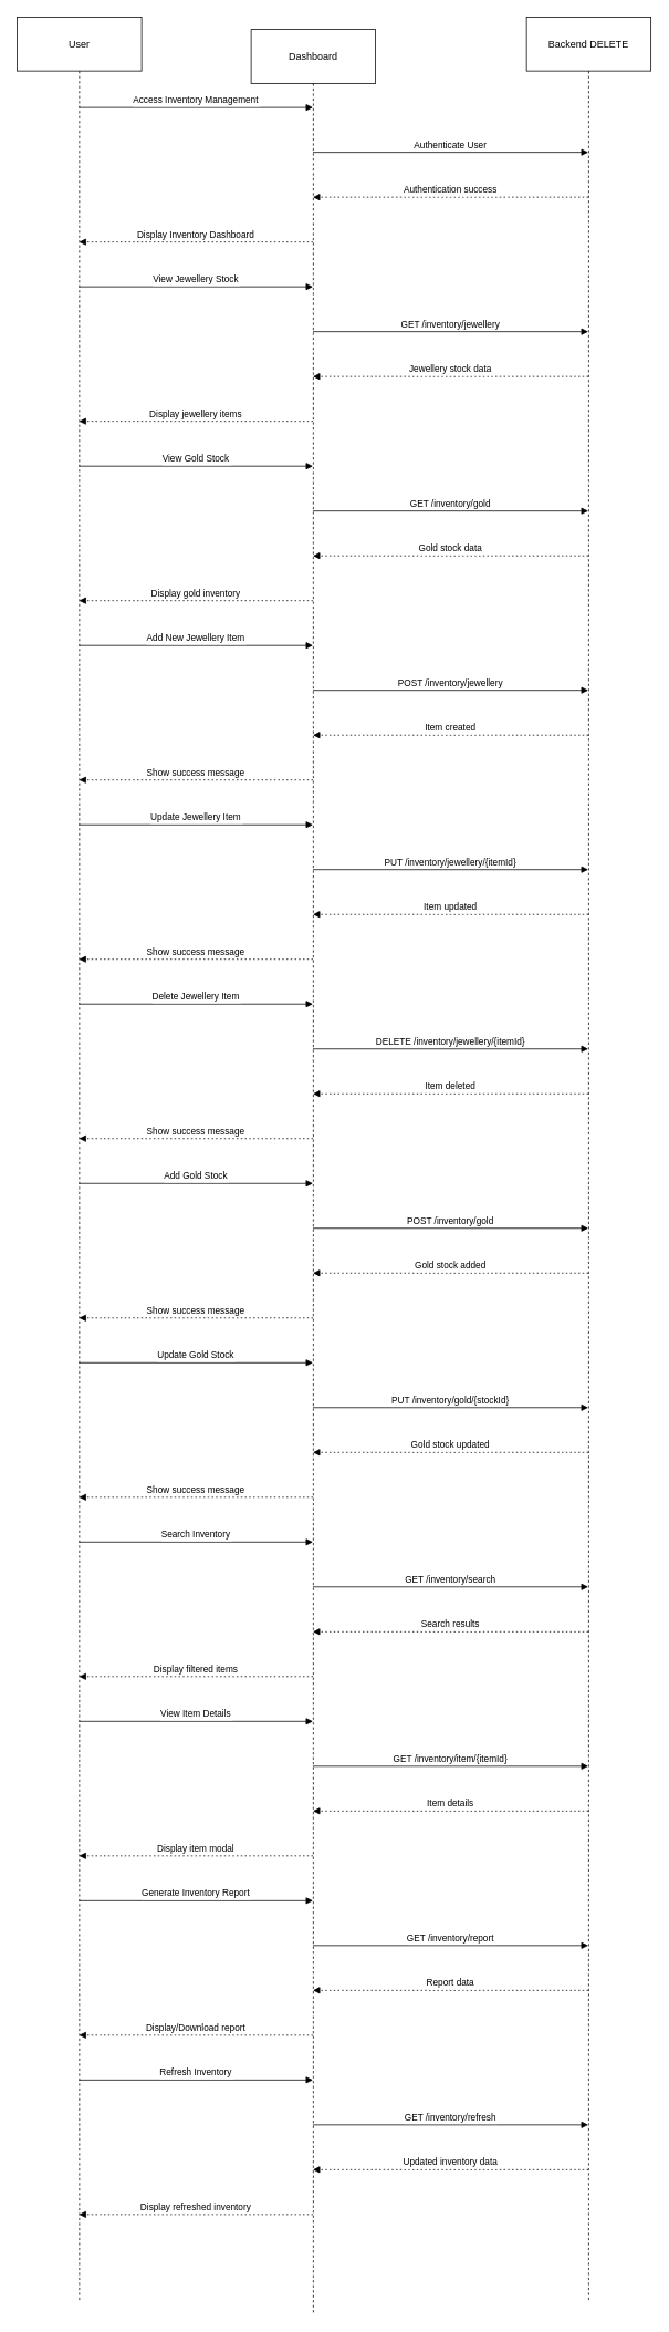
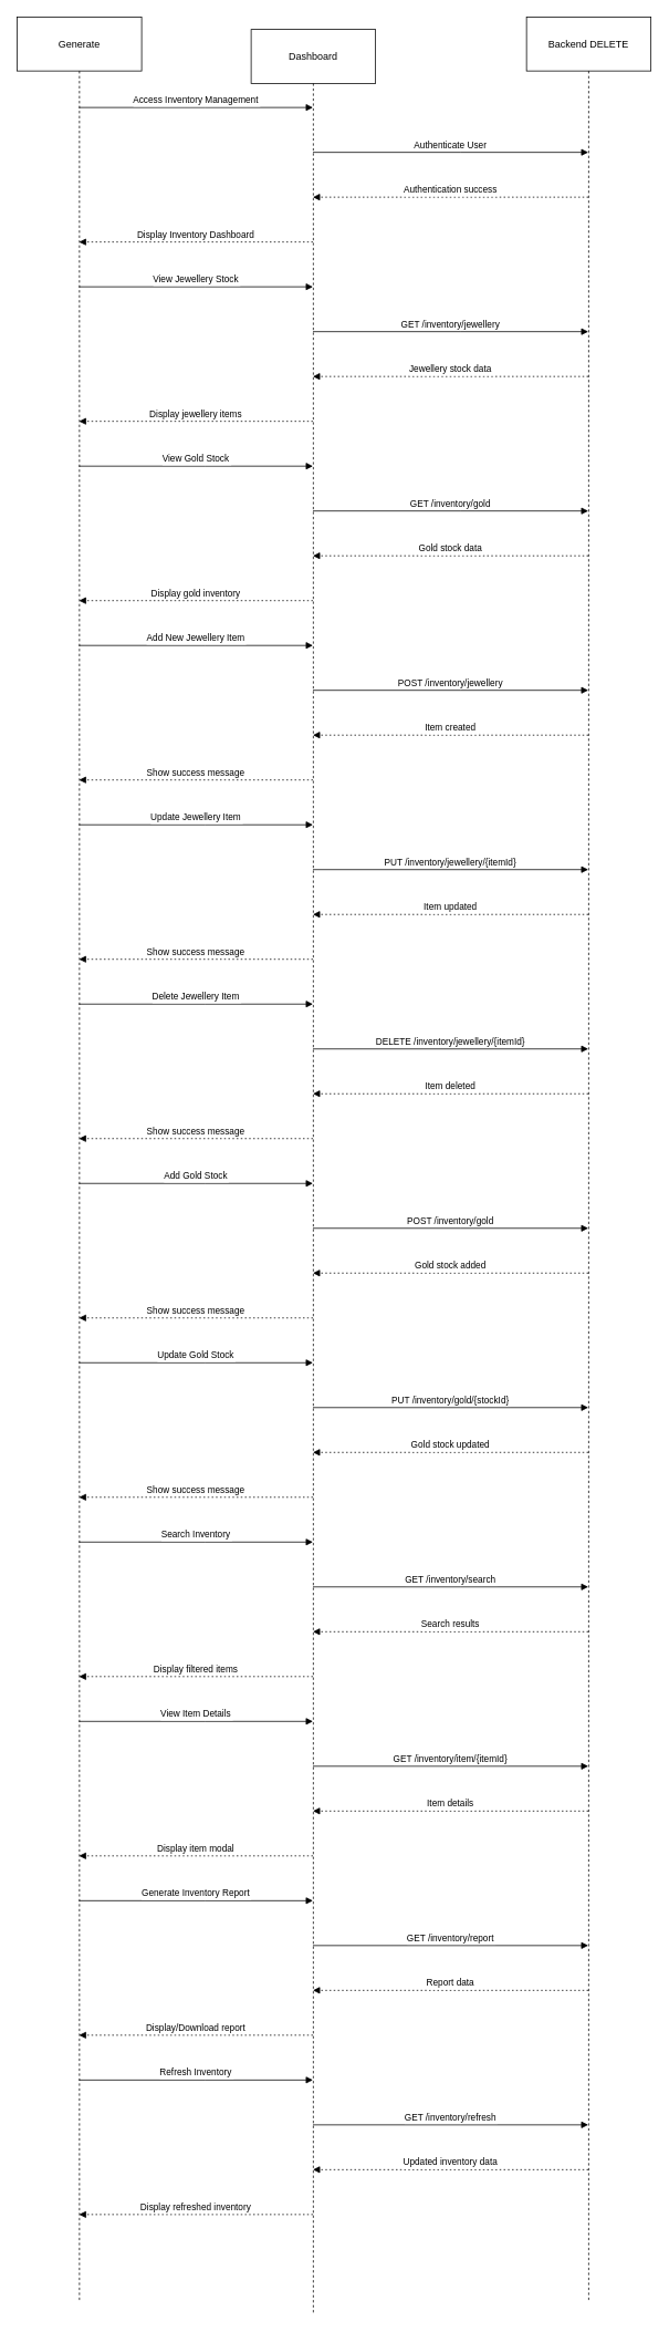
- <mxCell id="2" value="User" style="shape=umlLifeline;perimeter=lifelinePerimeter;whiteSpace=wrap;container=1;dropTarget=0;collapsible=0;recursiveResize=0;outlineConnect=0;portConstraint=eastwest;newEdgeStyle={&quot;edgeStyle&quot;:&quot;elbowEdgeStyle&quot;,&quot;elbow&quot;:&quot;vertical&quot;,&quot;curved&quot;:0,&quot;rounded&quot;:0};size=65;" vertex="1" parent="1"><mxGeometry x="20" y="20" width="150" height="2752" as="geometry" /></mxCell>
+ <mxCell id="2" value="Generate" style="shape=umlLifeline;perimeter=lifelinePerimeter;whiteSpace=wrap;container=1;dropTarget=0;collapsible=0;recursiveResize=0;outlineConnect=0;portConstraint=eastwest;newEdgeStyle={&quot;edgeStyle&quot;:&quot;elbowEdgeStyle&quot;,&quot;elbow&quot;:&quot;vertical&quot;,&quot;curved&quot;:0,&quot;rounded&quot;:0};size=65;" vertex="1" parent="1"><mxGeometry x="20" y="20" width="150" height="2752" as="geometry" /></mxCell>
